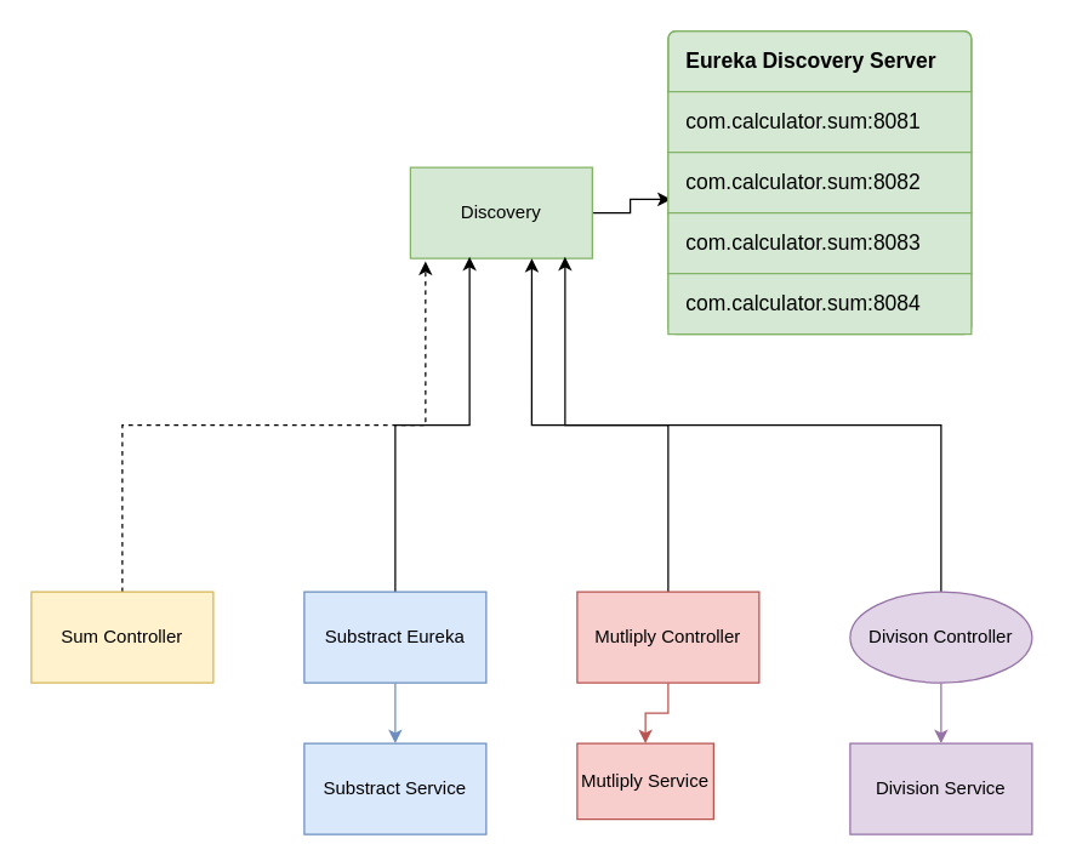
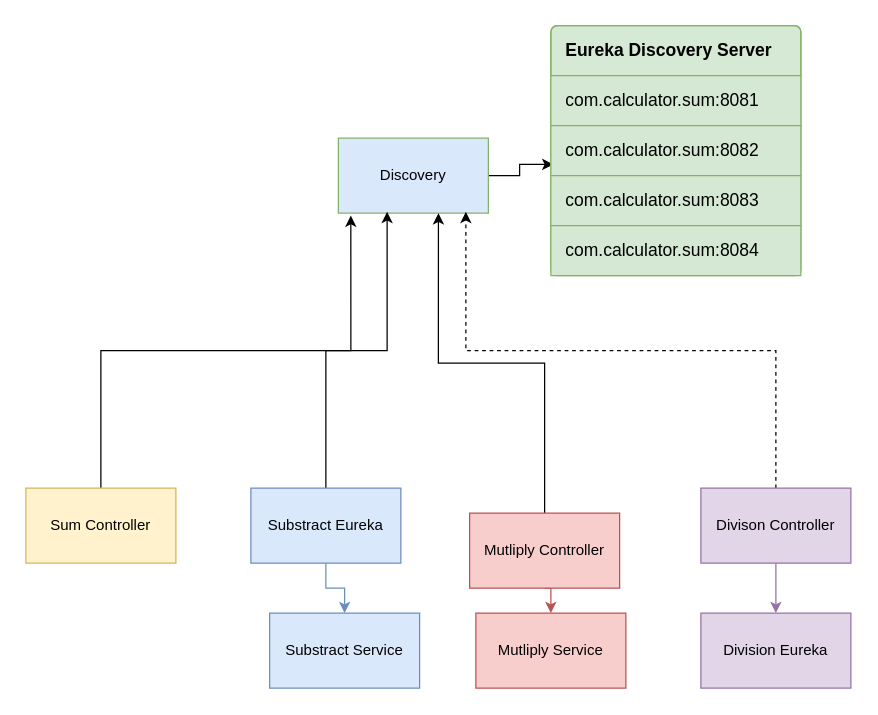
- <mxCell id="5" value="Discovery" style="rounded=0;whiteSpace=wrap;html=1;fillColor=#d5e8d4;strokeColor=#82b366;" vertex="1" parent="1"><mxGeometry x="270" y="110" width="120" height="60" as="geometry" /></mxCell>
+ <mxCell id="5" value="Discovery" style="rounded=0;whiteSpace=wrap;html=1;fillColor=#dae8fc;strokeColor=#82b366;" vertex="1" parent="1"><mxGeometry x="270" y="110" width="120" height="60" as="geometry" /></mxCell>
- <mxCell id="2" style="edgeStyle=orthogonalEdgeStyle;rounded=0;orthogonalLoop=1;jettySize=auto;html=1;exitX=0.5;exitY=0;exitDx=0;exitDy=0;entryX=0.083;entryY=1.033;entryDx=0;entryDy=0;entryPerimeter=0;dashed=1;" edge="1" parent="1" source="3" target="5"><mxGeometry relative="1" as="geometry" /></mxCell>
+ <mxCell id="2" style="edgeStyle=orthogonalEdgeStyle;rounded=0;orthogonalLoop=1;jettySize=auto;html=1;exitX=0.5;exitY=0;exitDx=0;exitDy=0;entryX=0.083;entryY=1.033;entryDx=0;entryDy=0;entryPerimeter=0;" edge="1" parent="1" source="3" target="5"><mxGeometry relative="1" as="geometry" /></mxCell>
- <mxCell id="16" style="edgeStyle=orthogonalEdgeStyle;rounded=0;orthogonalLoop=1;jettySize=auto;html=1;exitX=0.5;exitY=0;exitDx=0;exitDy=0;entryX=0.85;entryY=0.983;entryDx=0;entryDy=0;entryPerimeter=0;" edge="1" parent="1" source="17" target="5"><mxGeometry relative="1" as="geometry" /></mxCell>
+ <mxCell id="16" style="edgeStyle=orthogonalEdgeStyle;rounded=0;orthogonalLoop=1;jettySize=auto;html=1;exitX=0.5;exitY=0;exitDx=0;exitDy=0;entryX=0.85;entryY=0.983;entryDx=0;entryDy=0;entryPerimeter=0;dashed=1;" edge="1" parent="1" source="17" target="5"><mxGeometry relative="1" as="geometry" /></mxCell>
- <mxCell id="13" value="Mutliply Controller" style="rounded=0;whiteSpace=wrap;html=1;fillColor=#f8cecc;strokeColor=#b85450;" vertex="1" parent="1"><mxGeometry x="380" y="390" width="120" height="60" as="geometry" /></mxCell>
+ <mxCell id="13" value="Mutliply Controller" style="rounded=0;whiteSpace=wrap;html=1;fillColor=#f8cecc;strokeColor=#b85450;" vertex="1" parent="1"><mxGeometry x="375" y="410" width="120" height="60" as="geometry" /></mxCell>
- <mxCell id="17" value="Divison Controller" style="ellipse;whiteSpace=wrap;html=1;fillColor=#e1d5e7;strokeColor=#9673a6;" vertex="1" parent="1"><mxGeometry x="560" y="390" width="120" height="60" as="geometry" /></mxCell>
+ <mxCell id="17" value="Divison Controller" style="rounded=0;whiteSpace=wrap;html=1;fillColor=#e1d5e7;strokeColor=#9673a6;" vertex="1" parent="1"><mxGeometry x="560" y="390" width="120" height="60" as="geometry" /></mxCell>
- <mxCell id="10" value="Mutliply&amp;nbsp;Service" style="rounded=0;whiteSpace=wrap;html=1;fillColor=#f8cecc;strokeColor=#b85450;" vertex="1" parent="1"><mxGeometry x="380" y="490" width="90" height="50" as="geometry" /></mxCell>
+ <mxCell id="10" value="Mutliply&amp;nbsp;Service" style="rounded=0;whiteSpace=wrap;html=1;fillColor=#f8cecc;strokeColor=#b85450;" vertex="1" parent="1"><mxGeometry x="380" y="490" width="120" height="60" as="geometry" /></mxCell>
- <mxCell id="6" value="Substract&amp;nbsp;Service" style="rounded=0;whiteSpace=wrap;html=1;fillColor=#dae8fc;strokeColor=#6c8ebf;" vertex="1" parent="1"><mxGeometry x="200" y="490" width="120" height="60" as="geometry" /></mxCell>
+ <mxCell id="6" value="Substract&amp;nbsp;Service" style="rounded=0;whiteSpace=wrap;html=1;fillColor=#dae8fc;strokeColor=#6c8ebf;" vertex="1" parent="1"><mxGeometry x="215" y="490" width="120" height="60" as="geometry" /></mxCell>
- <mxCell id="14" value="Division Service" style="rounded=0;whiteSpace=wrap;html=1;fillColor=#e1d5e7;strokeColor=#9673a6;" vertex="1" parent="1"><mxGeometry x="560" y="490" width="120" height="60" as="geometry" /></mxCell>
+ <mxCell id="14" value="Division Eureka" style="rounded=0;whiteSpace=wrap;html=1;fillColor=#e1d5e7;strokeColor=#9673a6;" vertex="1" parent="1"><mxGeometry x="560" y="490" width="120" height="60" as="geometry" /></mxCell>
